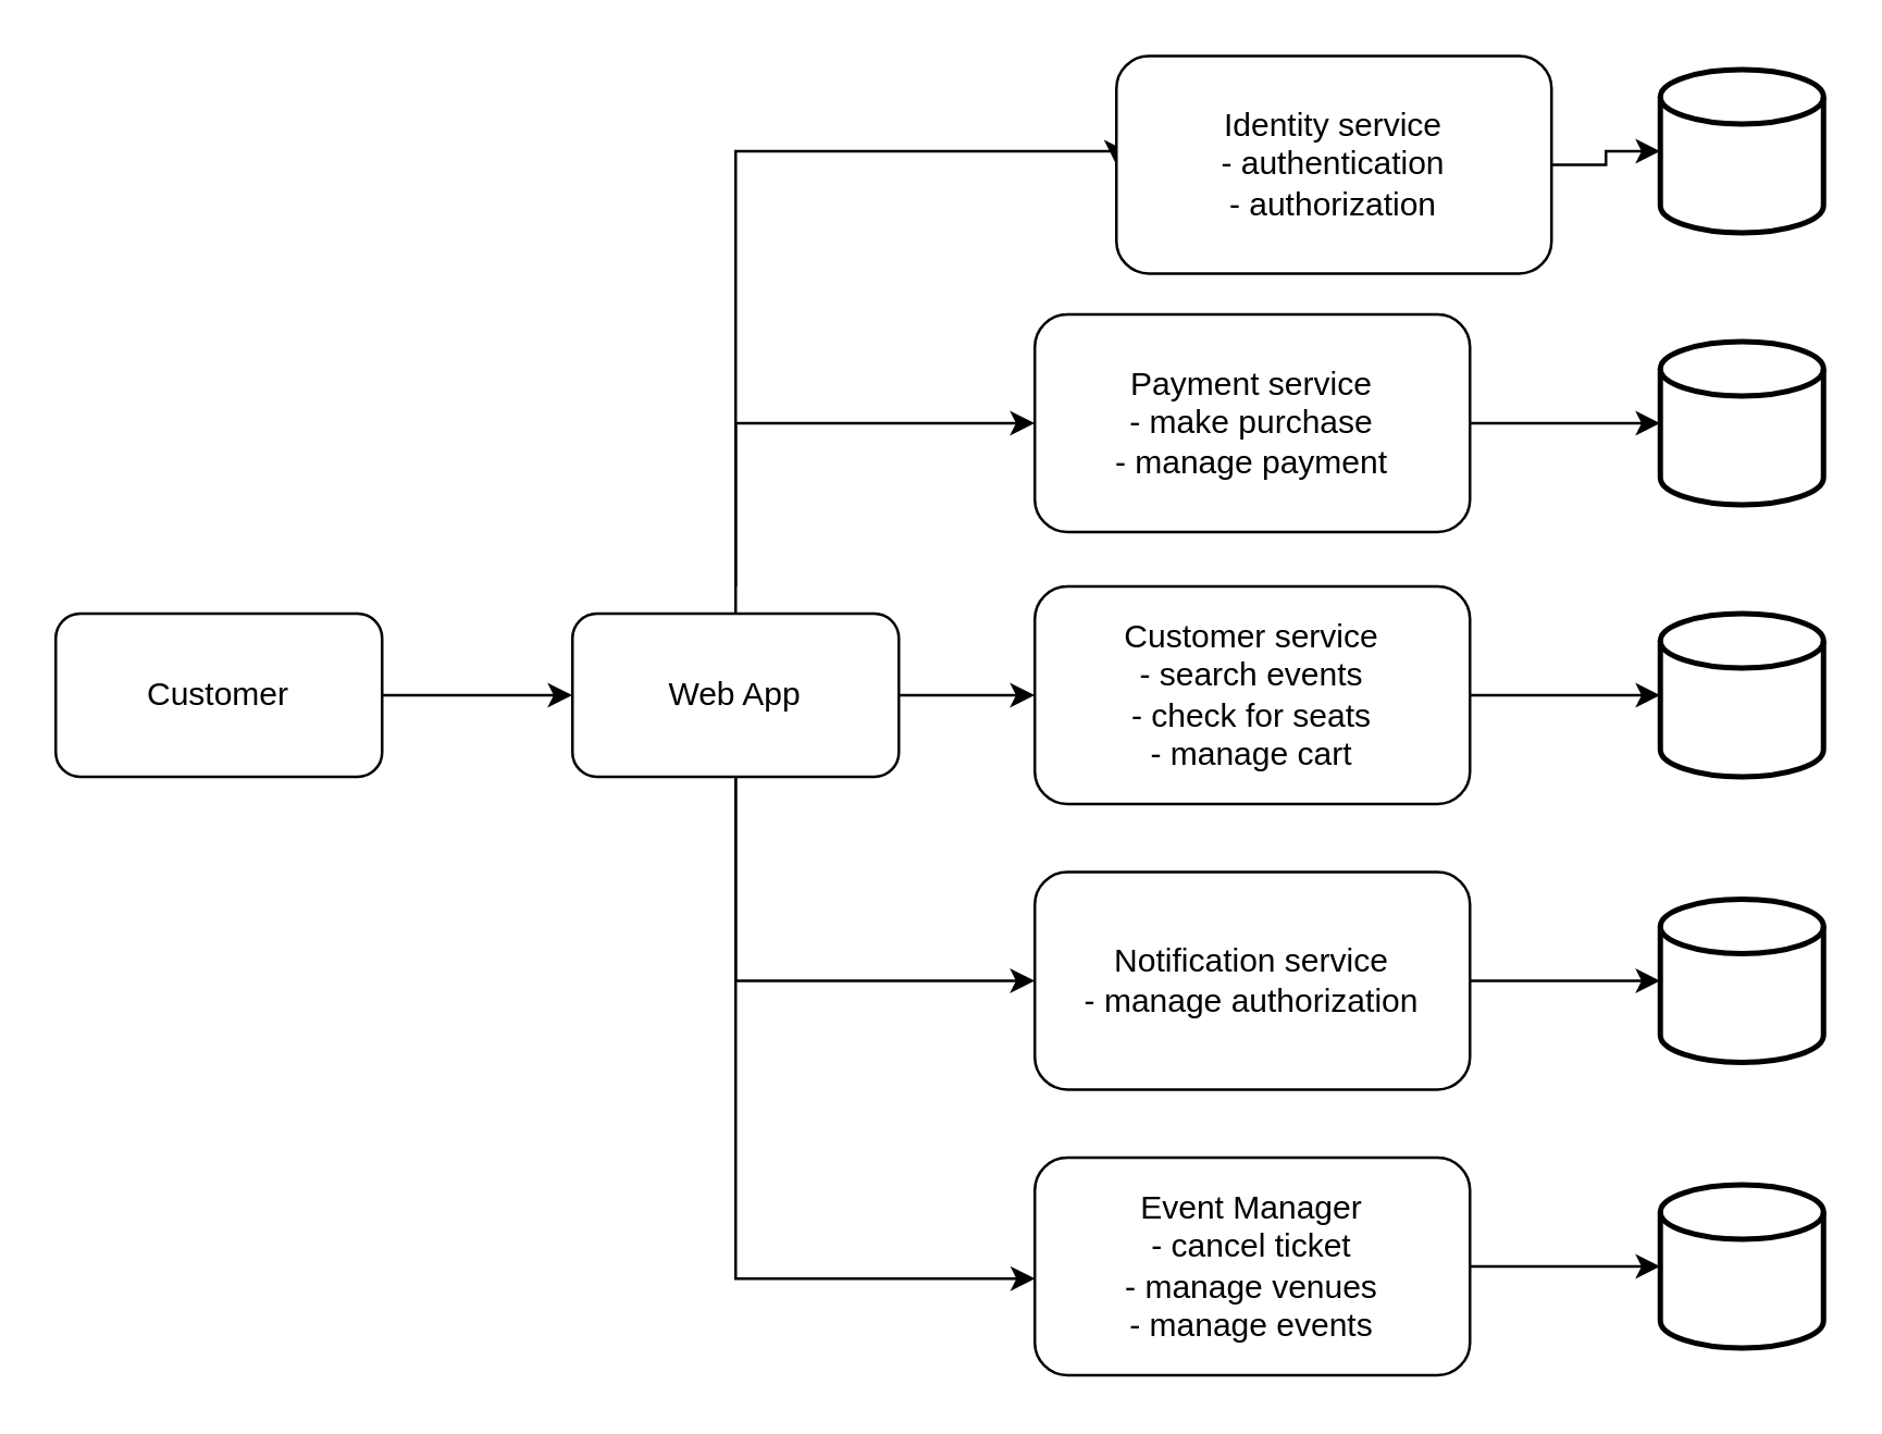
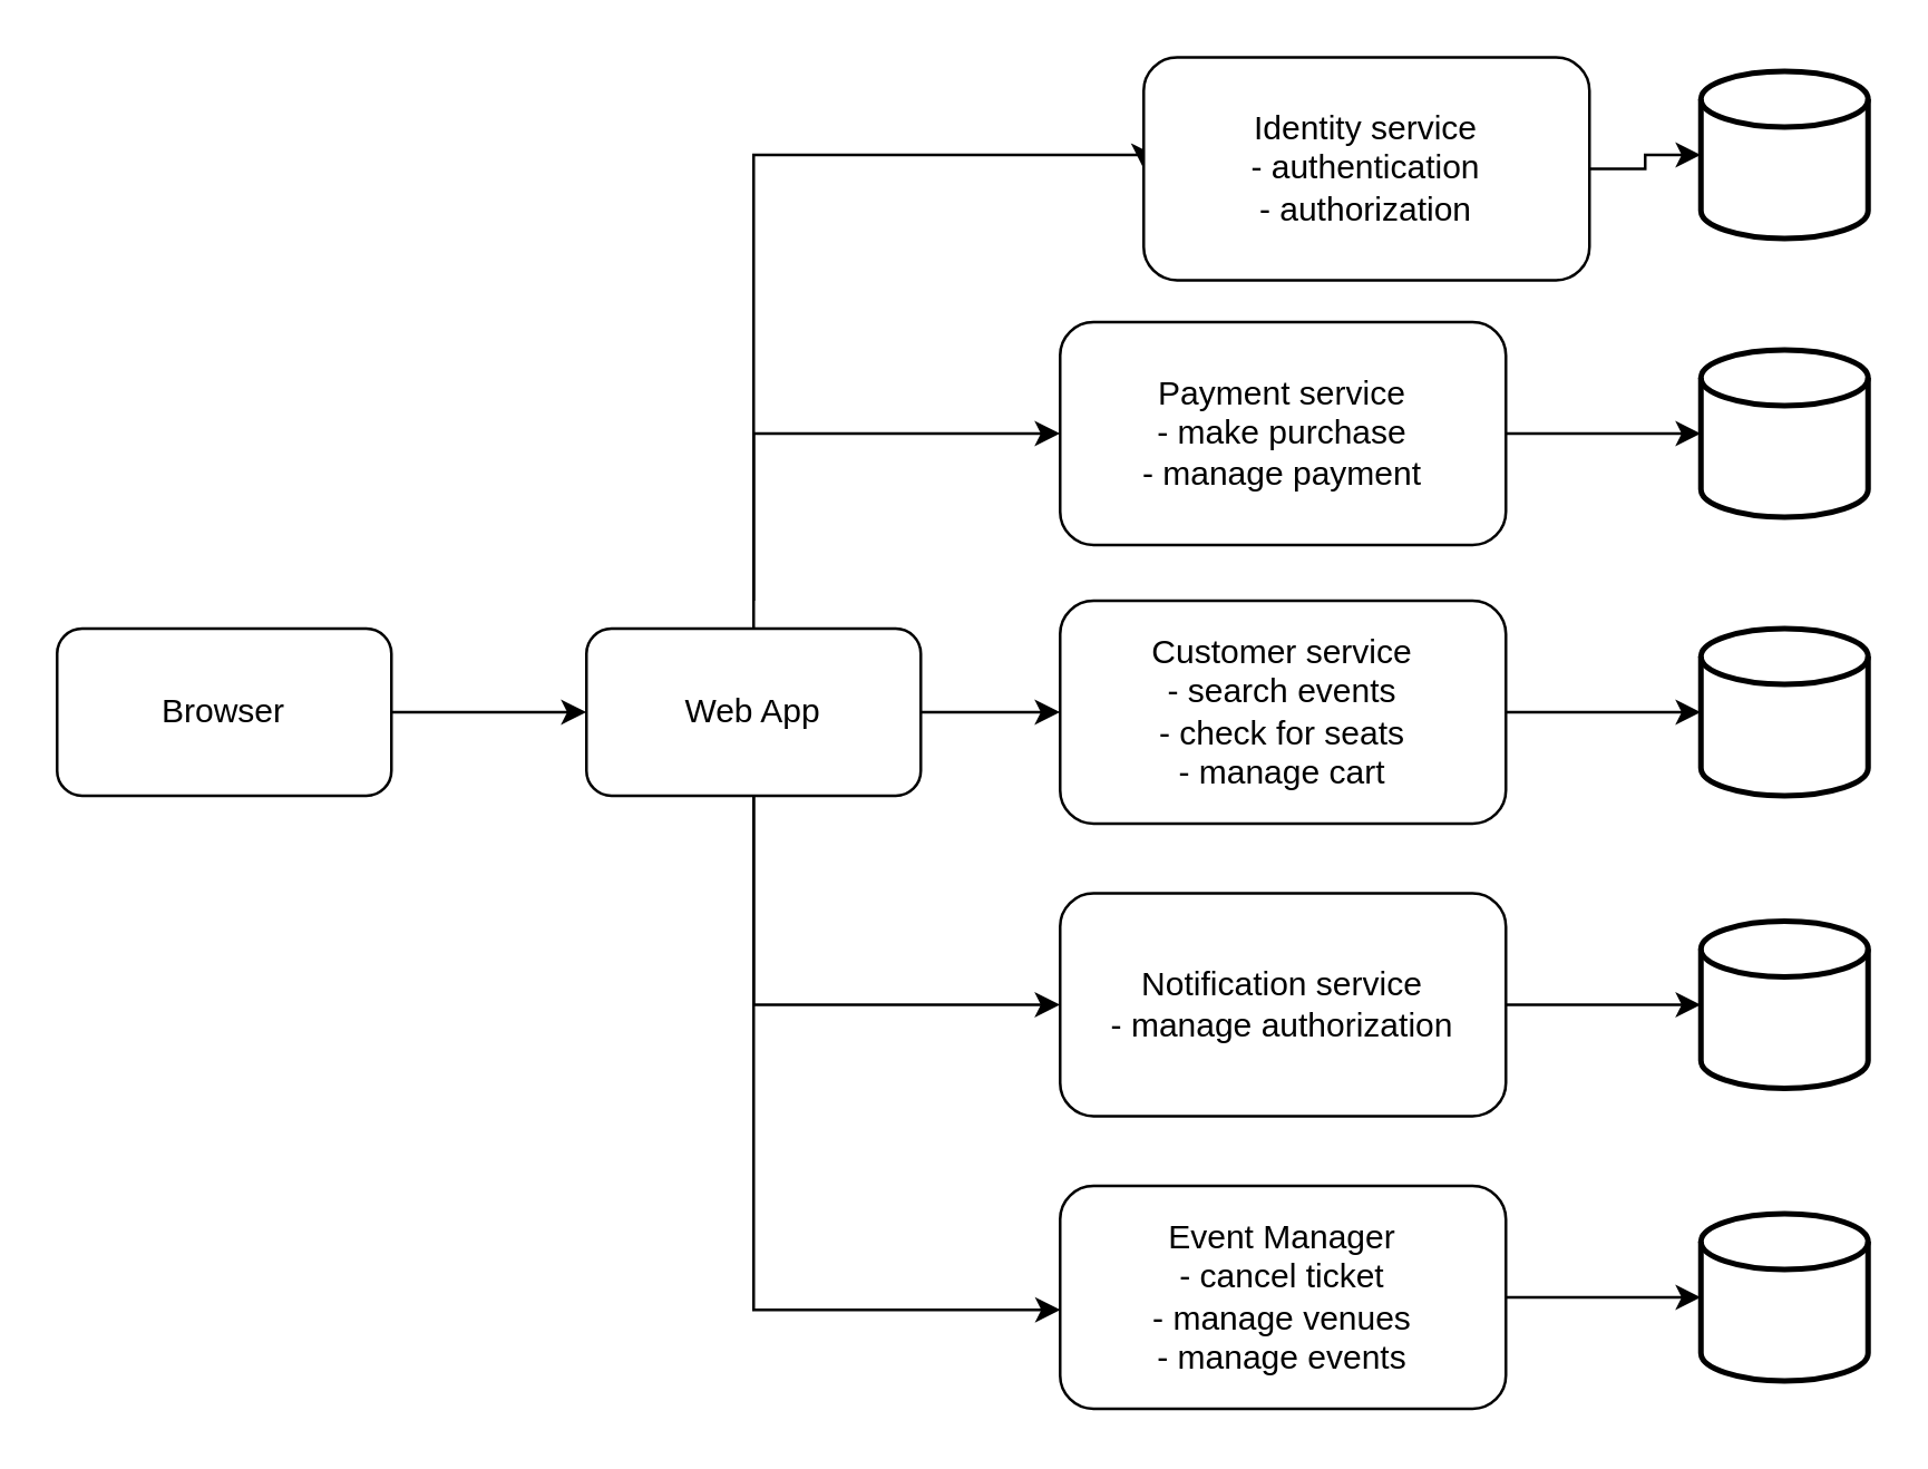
- <mxCell id="3" value="Customer" style="rounded=1;whiteSpace=wrap;html=1;" vertex="1" parent="1"><mxGeometry x="20" y="225" width="120" height="60" as="geometry" /></mxCell>
+ <mxCell id="3" value="Browser" style="rounded=1;whiteSpace=wrap;html=1;" vertex="1" parent="1"><mxGeometry x="20" y="225" width="120" height="60" as="geometry" /></mxCell>
